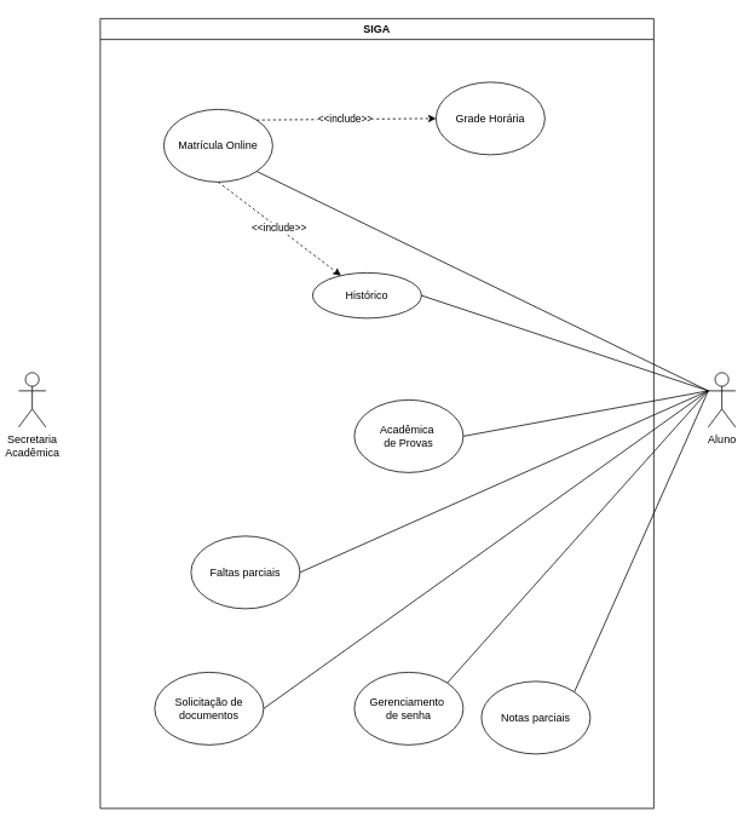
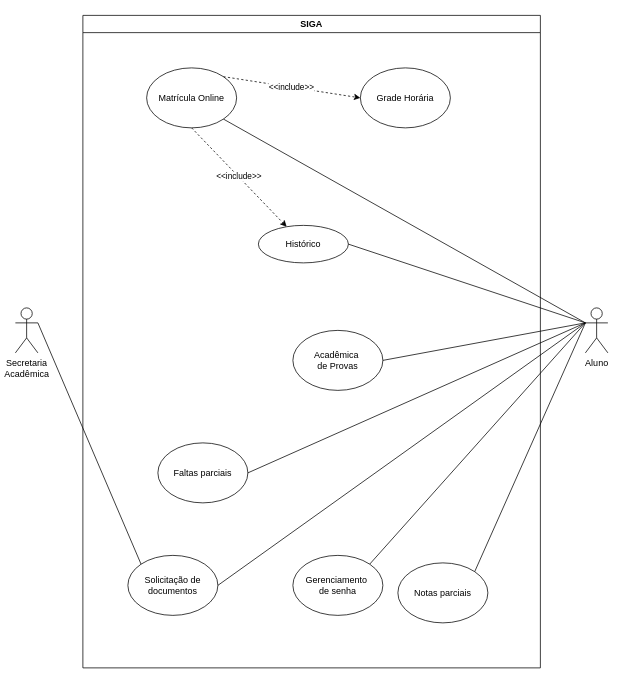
- <mxCell id="3" value="Matrícula Online" style="ellipse;whiteSpace=wrap;html=1;" vertex="1" parent="2"><mxGeometry x="70" y="100" width="120" height="80" as="geometry" /></mxCell>
+ <mxCell id="3" value="Matrícula Online" style="ellipse;whiteSpace=wrap;html=1;" vertex="1" parent="2"><mxGeometry x="85" y="70" width="120" height="80" as="geometry" /></mxCell>
+ <mxCell id="24" value="" style="endArrow=none;html=1;rounded=0;exitX=1;exitY=0.333;exitDx=0;exitDy=0;exitPerimeter=0;entryX=0;entryY=0;entryDx=0;entryDy=0;" edge="1" parent="1" source="23" target="14"><mxGeometry width="50" height="50" relative="1" as="geometry"><mxPoint x="130" y="530" as="sourcePoint" /><mxPoint x="180" y="480" as="targetPoint" /></mxGeometry></mxCell>
